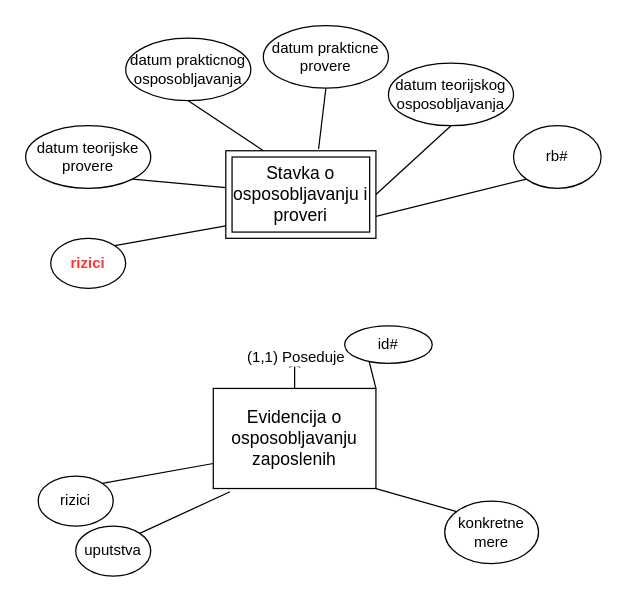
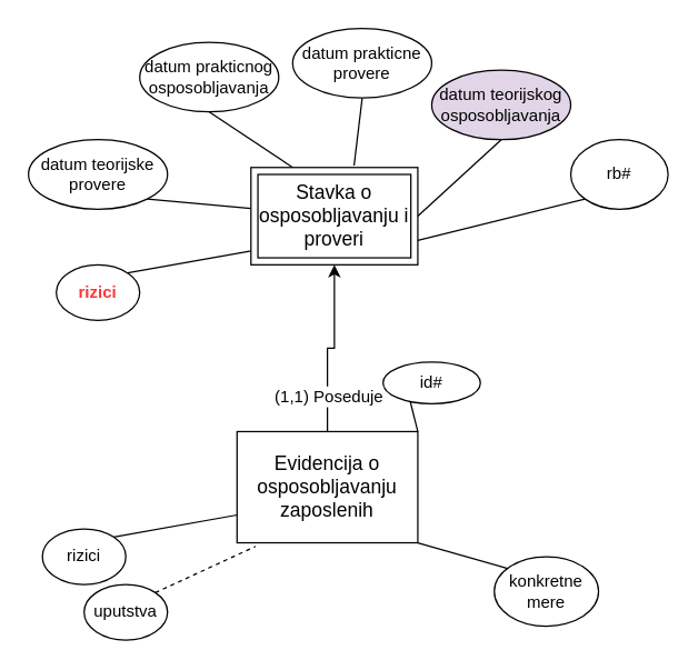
- <mxCell id="8" value="datum teorijskog osposobljavanja" style="ellipse;whiteSpace=wrap;html=1;" parent="1" vertex="1"><mxGeometry x="310" y="50" width="100" height="50" as="geometry" /></mxCell>
+ <mxCell id="8" value="datum teorijskog osposobljavanja" style="ellipse;whiteSpace=wrap;html=1;fillColor=#e1d5e7;" parent="1" vertex="1"><mxGeometry x="310" y="50" width="100" height="50" as="geometry" /></mxCell>
- <mxCell id="4" style="edgeStyle=orthogonalEdgeStyle;rounded=0;orthogonalLoop=1;jettySize=auto;html=1;exitX=0.5;exitY=0;exitDx=0;exitDy=0;" parent="1" source="5" target="21" edge="1"><mxGeometry relative="1" as="geometry" /></mxCell>
+ <mxCell id="4" style="edgeStyle=orthogonalEdgeStyle;rounded=0;orthogonalLoop=1;jettySize=auto;html=1;exitX=0.5;exitY=0;exitDx=0;exitDy=0;entryX=0.5;entryY=1;entryDx=0;entryDy=0;" parent="1" source="5" target="20" edge="1"><mxGeometry relative="1" as="geometry" /></mxCell>
- <mxCell id="17" style="rounded=0;orthogonalLoop=1;jettySize=auto;html=1;exitX=1;exitY=0;exitDx=0;exitDy=0;entryX=0.103;entryY=1.032;entryDx=0;entryDy=0;endArrow=none;endFill=0;entryPerimeter=0;" parent="1" source="18" target="5" edge="1"><mxGeometry relative="1" as="geometry"><mxPoint x="200" y="410" as="targetPoint" /></mxGeometry></mxCell>
+ <mxCell id="17" style="rounded=0;orthogonalLoop=1;jettySize=auto;html=1;exitX=1;exitY=0;exitDx=0;exitDy=0;entryX=0.103;entryY=1.032;entryDx=0;entryDy=0;endArrow=none;endFill=0;entryPerimeter=0;dashed=1;" parent="1" source="18" target="5" edge="1"><mxGeometry relative="1" as="geometry"><mxPoint x="200" y="410" as="targetPoint" /></mxGeometry></mxCell>
